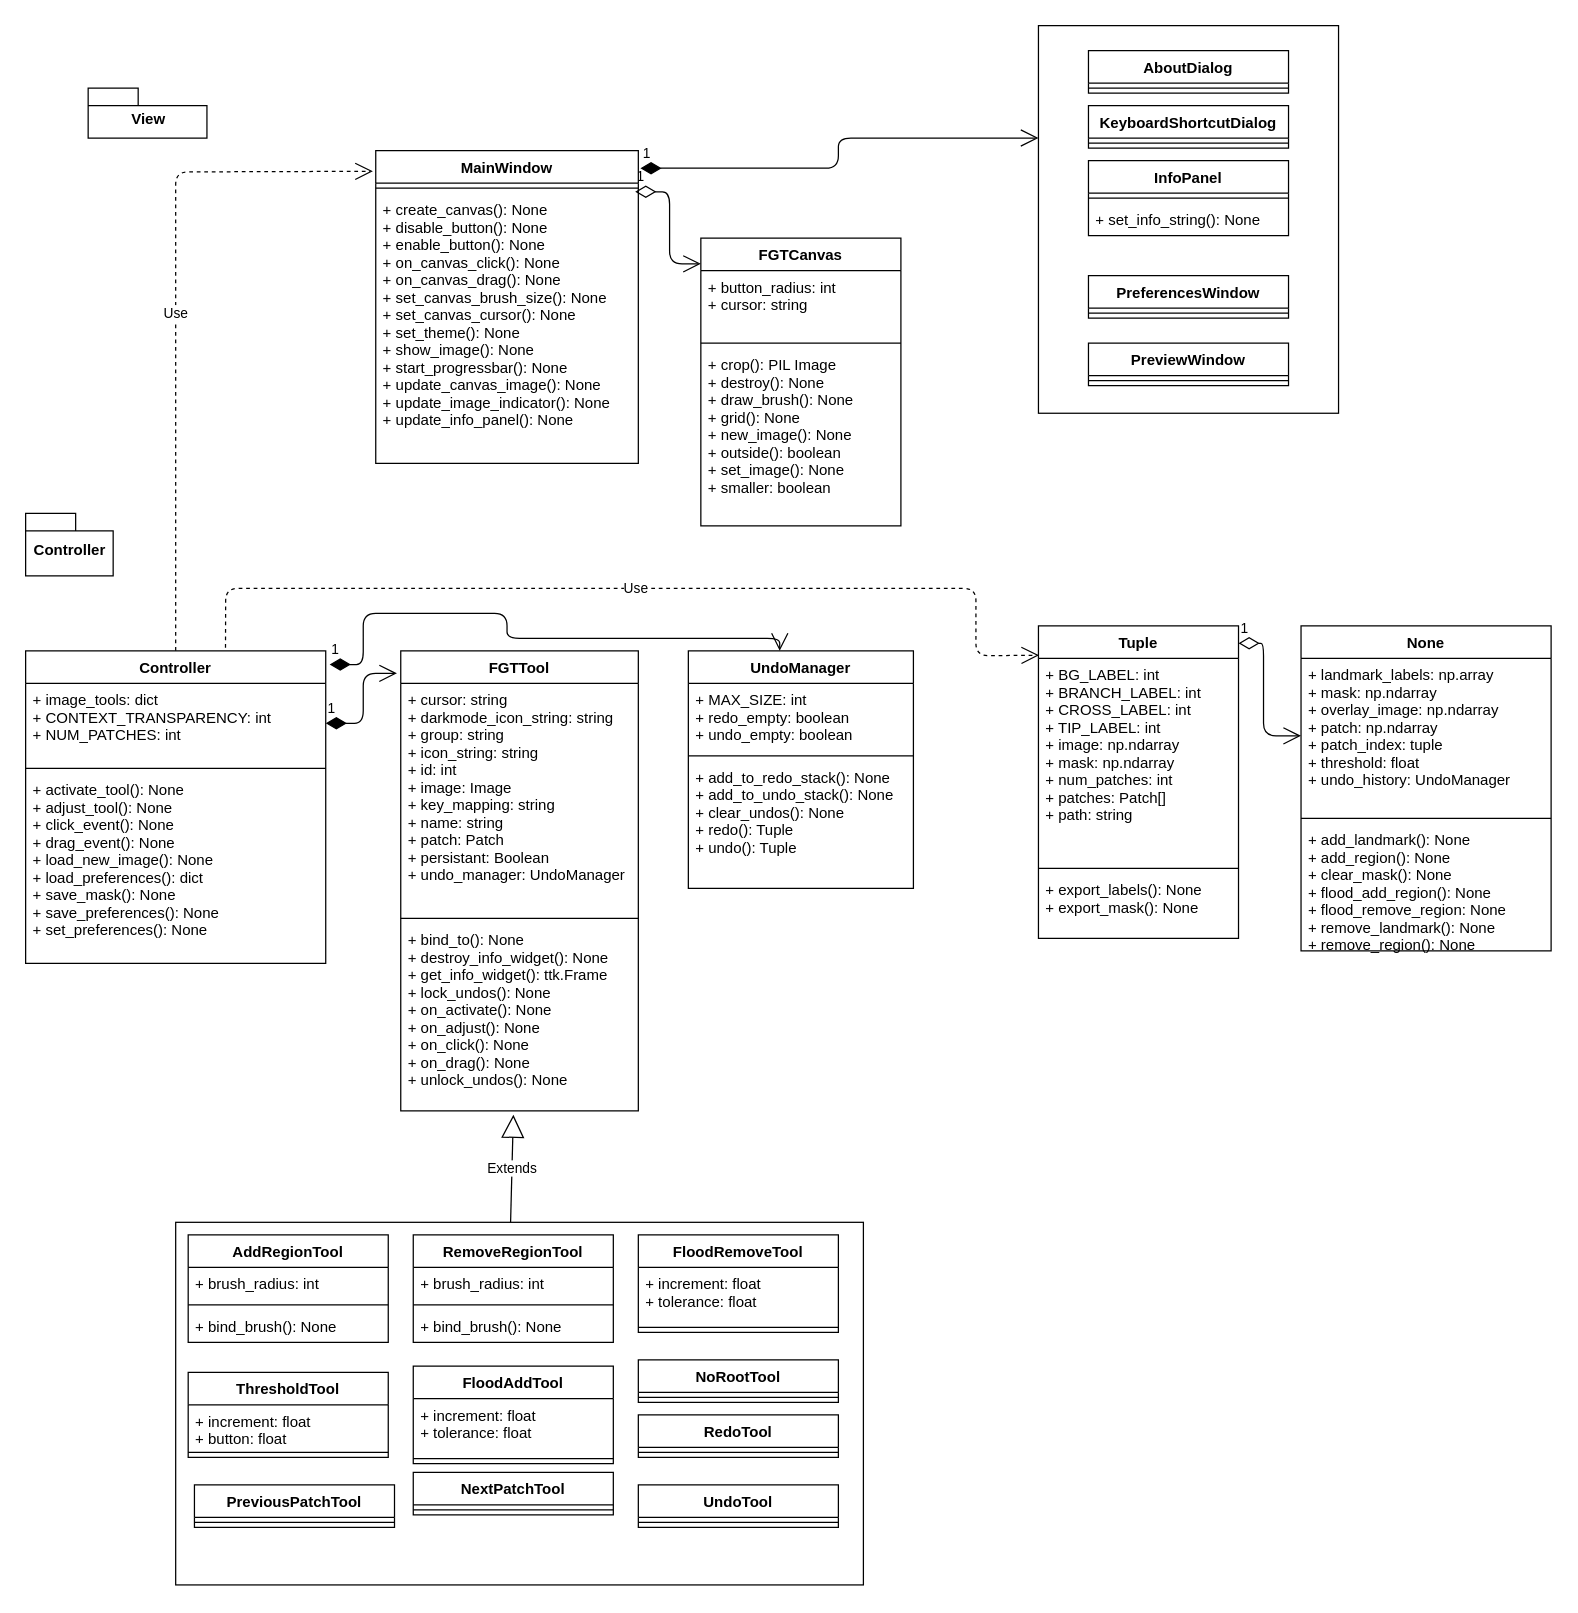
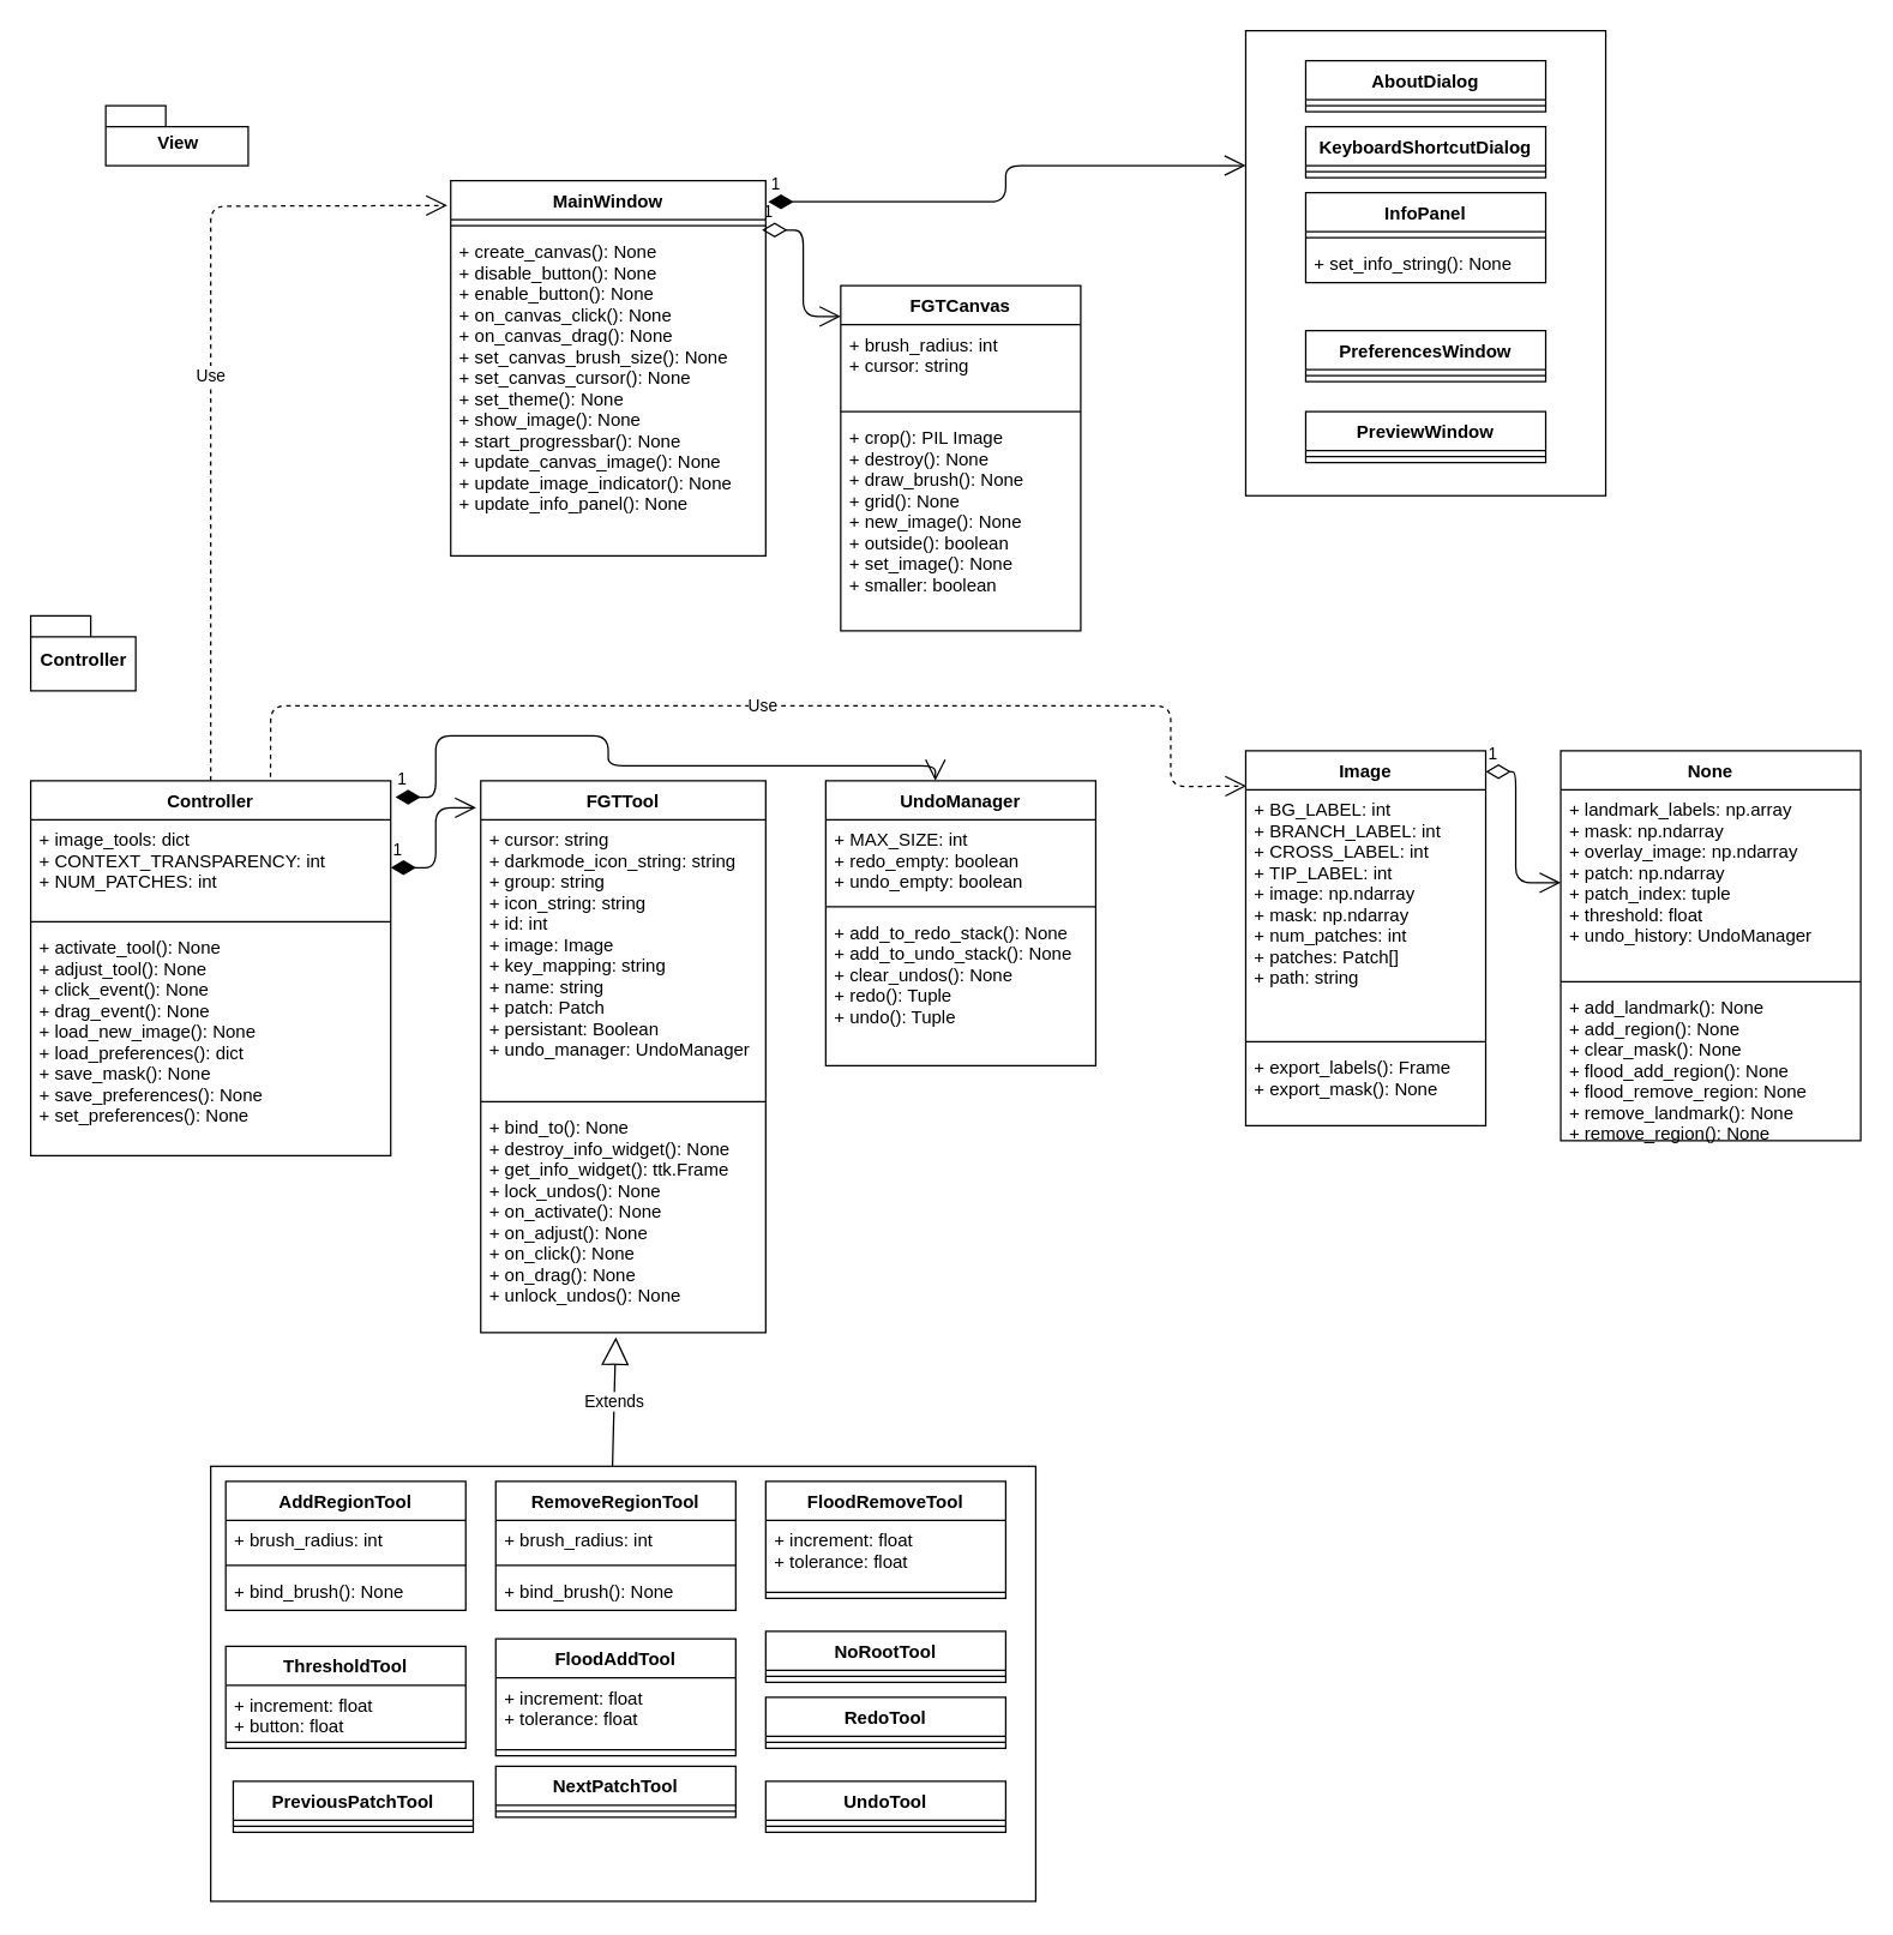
- <mxCell id="72" value="+ button_radius: int&#10;+ cursor: string&#10;" style="text;strokeColor=none;fillColor=none;align=left;verticalAlign=top;spacingLeft=4;spacingRight=4;overflow=hidden;rotatable=0;points=[[0,0.5],[1,0.5]];portConstraint=eastwest;" vertex="1" parent="71"><mxGeometry y="26" width="160" height="54" as="geometry" /></mxCell>
+ <mxCell id="72" value="+ brush_radius: int&#10;+ cursor: string&#10;" style="text;strokeColor=none;fillColor=none;align=left;verticalAlign=top;spacingLeft=4;spacingRight=4;overflow=hidden;rotatable=0;points=[[0,0.5],[1,0.5]];portConstraint=eastwest;" vertex="1" parent="71"><mxGeometry y="26" width="160" height="54" as="geometry" /></mxCell>
- <mxCell id="47" value="Tuple" style="swimlane;fontStyle=1;align=center;verticalAlign=top;childLayout=stackLayout;horizontal=1;startSize=26;horizontalStack=0;resizeParent=1;resizeParentMax=0;resizeLast=0;collapsible=1;marginBottom=0;" vertex="1" parent="1"><mxGeometry x="830" y="500" width="160" height="250" as="geometry" /></mxCell>
+ <mxCell id="47" value="Image" style="swimlane;fontStyle=1;align=center;verticalAlign=top;childLayout=stackLayout;horizontal=1;startSize=26;horizontalStack=0;resizeParent=1;resizeParentMax=0;resizeLast=0;collapsible=1;marginBottom=0;" vertex="1" parent="1"><mxGeometry x="830" y="500" width="160" height="250" as="geometry" /></mxCell>
- <mxCell id="50" value="+ export_labels(): None&#10;+ export_mask(): None&#10;" style="text;strokeColor=none;fillColor=none;align=left;verticalAlign=top;spacingLeft=4;spacingRight=4;overflow=hidden;rotatable=0;points=[[0,0.5],[1,0.5]];portConstraint=eastwest;" vertex="1" parent="47"><mxGeometry y="198" width="160" height="52" as="geometry" /></mxCell>
+ <mxCell id="50" value="+ export_labels(): Frame&#10;+ export_mask(): None&#10;" style="text;strokeColor=none;fillColor=none;align=left;verticalAlign=top;spacingLeft=4;spacingRight=4;overflow=hidden;rotatable=0;points=[[0,0.5],[1,0.5]];portConstraint=eastwest;" vertex="1" parent="47"><mxGeometry y="198" width="160" height="52" as="geometry" /></mxCell>
